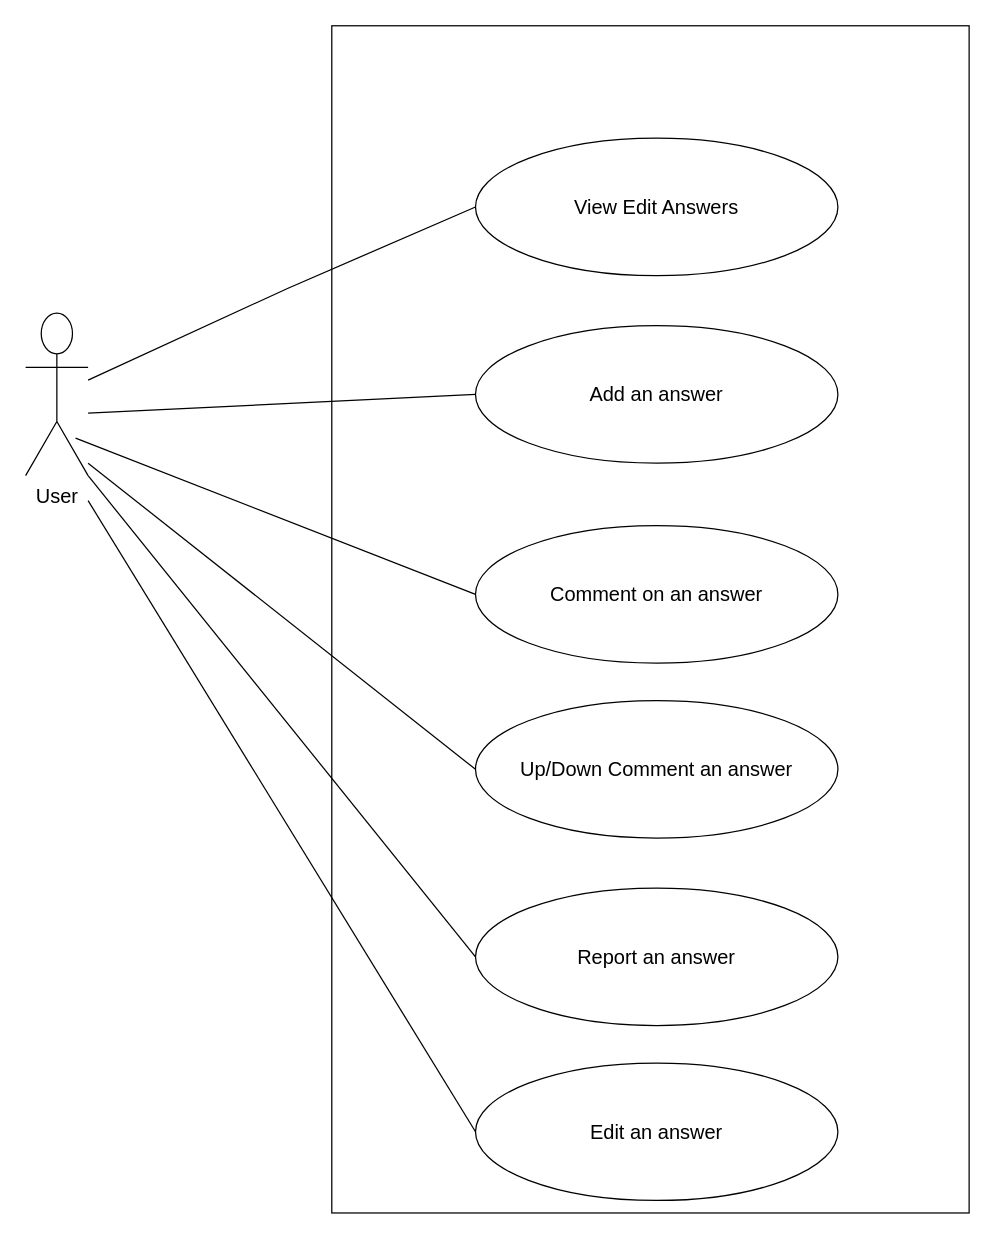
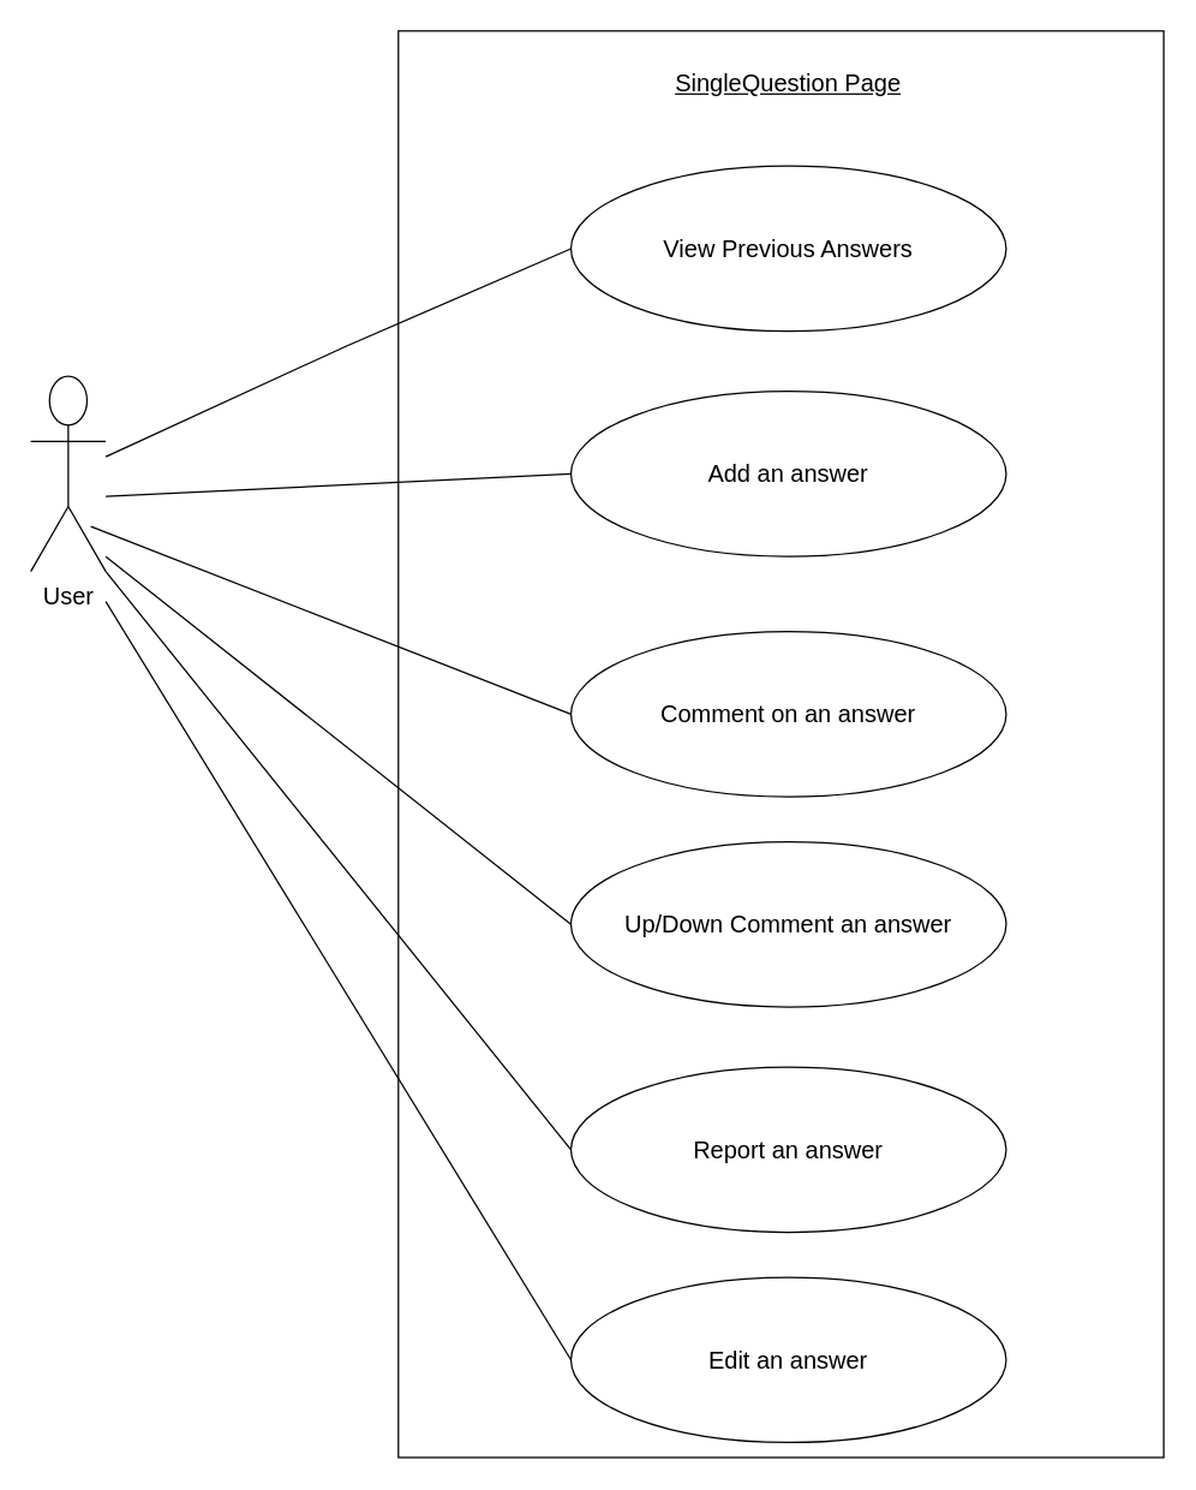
+ <mxCell id="4" value="&lt;font style=&quot;font-size: 16px;&quot;&gt;&lt;u&gt;SingleQuestion Page&lt;/u&gt;&lt;/font&gt;" style="text;html=1;strokeColor=none;fillColor=none;align=center;verticalAlign=middle;whiteSpace=wrap;rounded=0;" parent="2" vertex="1"><mxGeometry x="360" y="20" width="290" height="30" as="geometry" /></mxCell>
- <mxCell id="8" value="&lt;font style=&quot;font-size: 16px;&quot;&gt;View Edit Answers&lt;/font&gt;" style="text;html=1;strokeColor=none;fillColor=none;align=center;verticalAlign=middle;whiteSpace=wrap;rounded=0;" parent="6" vertex="1"><mxGeometry x="360" y="40" width="290" height="30" as="geometry" /></mxCell>
+ <mxCell id="8" value="&lt;font style=&quot;font-size: 16px;&quot;&gt;View Previous Answers&lt;/font&gt;" style="text;html=1;strokeColor=none;fillColor=none;align=center;verticalAlign=middle;whiteSpace=wrap;rounded=0;" parent="6" vertex="1"><mxGeometry x="360" y="40" width="290" height="30" as="geometry" /></mxCell>
